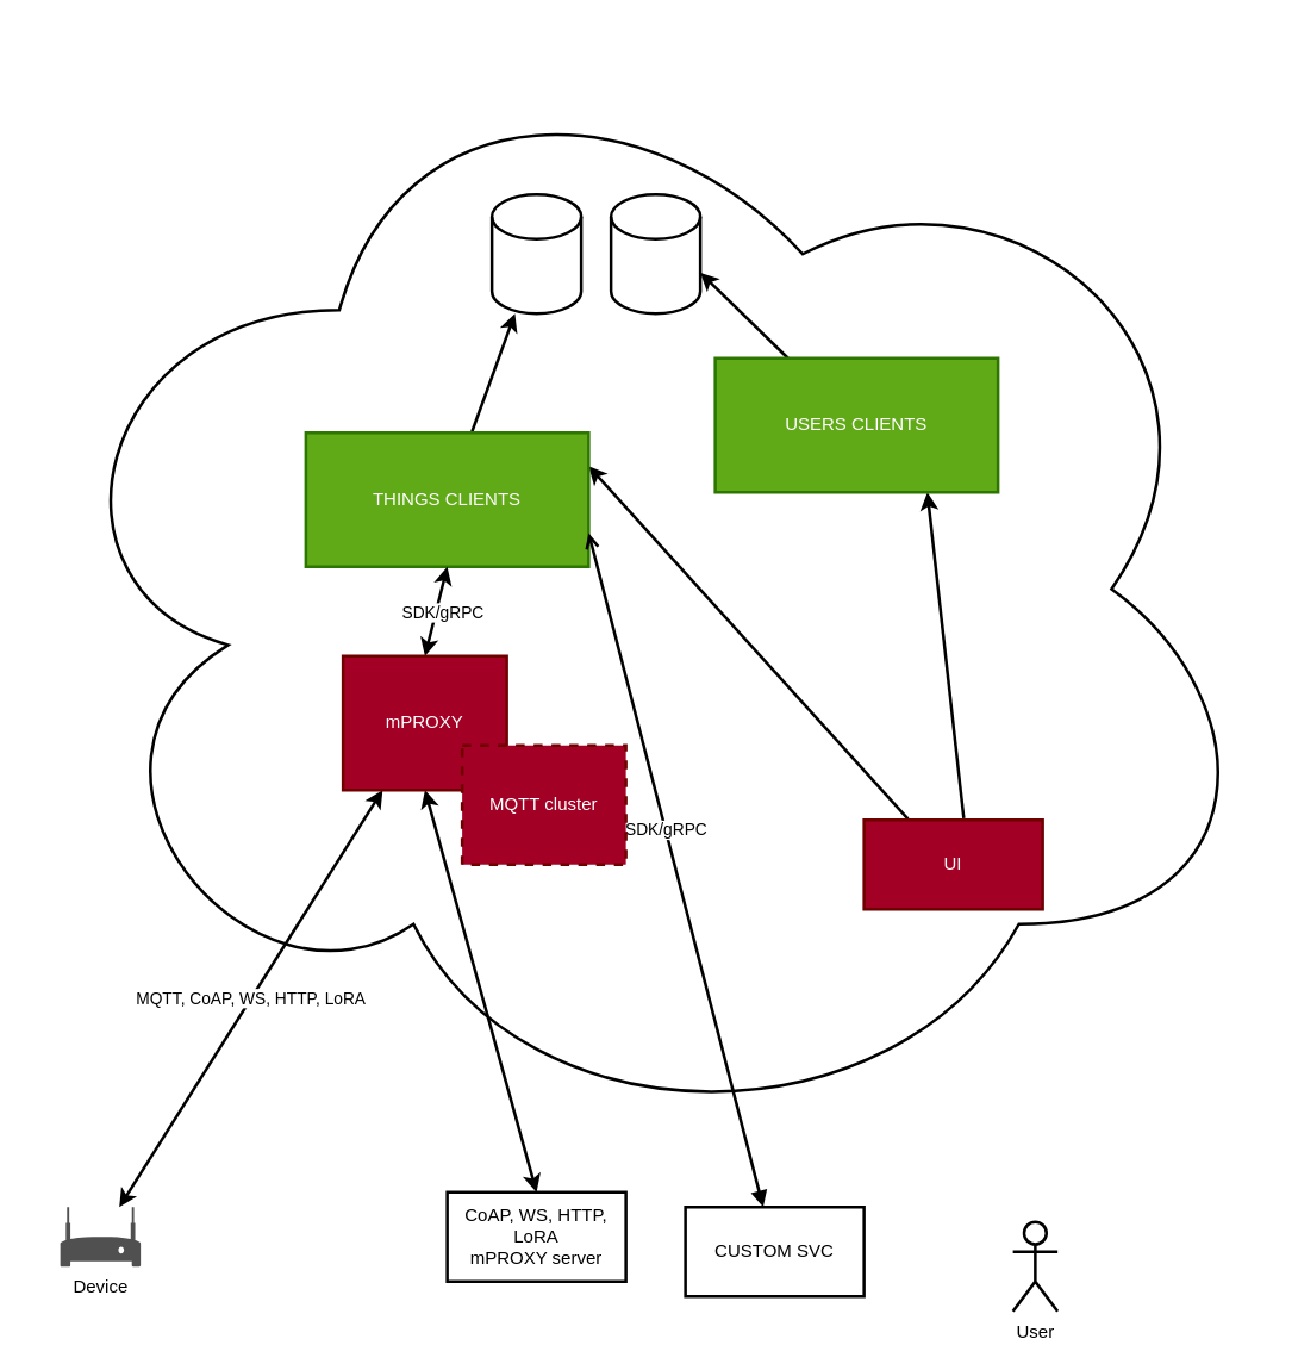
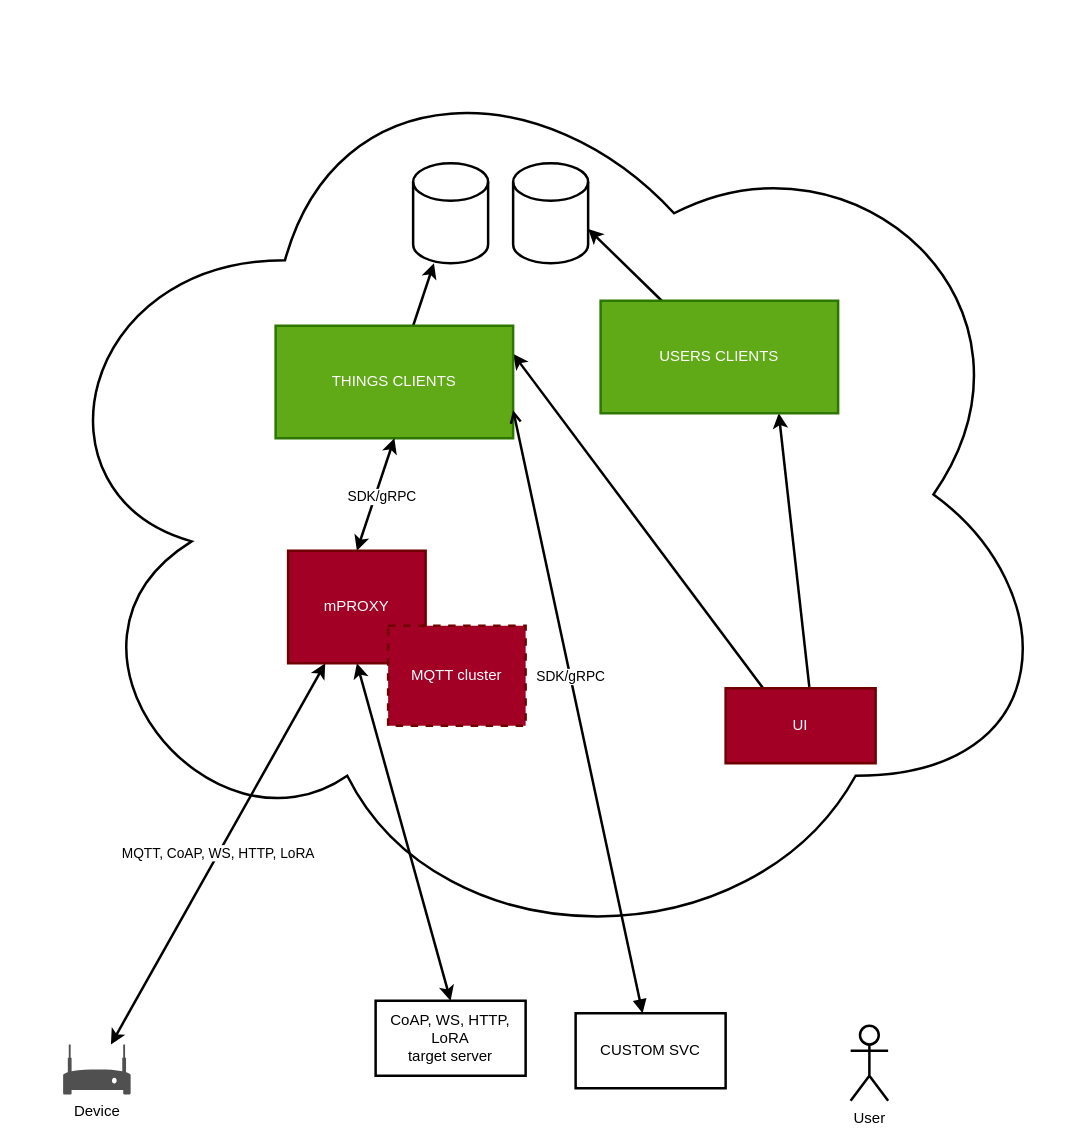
- <mxCell id="9" value="THINGS CLIENTS" style="rounded=0;whiteSpace=wrap;html=1;fillColor=#60a917;fontColor=#ffffff;strokeColor=#2D7600;strokeWidth=2;" parent="1" vertex="1"><mxGeometry x="205" y="290" width="190" height="90" as="geometry" /></mxCell>
+ <mxCell id="9" value="THINGS CLIENTS" style="rounded=0;whiteSpace=wrap;html=1;fillColor=#60a917;fontColor=#ffffff;strokeColor=#2D7600;strokeWidth=2;" parent="1" vertex="1"><mxGeometry x="220" y="260" width="190" height="90" as="geometry" /></mxCell>
- <mxCell id="4" value="Device" style="sketch=0;pointerEvents=1;shadow=0;dashed=0;html=1;strokeColor=none;fillColor=#505050;labelPosition=center;verticalLabelPosition=bottom;verticalAlign=top;outlineConnect=0;align=center;shape=mxgraph.office.devices.modem;strokeWidth=2;" parent="1" vertex="1"><mxGeometry x="40" y="810" width="54" height="40" as="geometry" /></mxCell>
+ <mxCell id="4" value="Device" style="sketch=0;pointerEvents=1;shadow=0;dashed=0;html=1;strokeColor=none;fillColor=#505050;labelPosition=center;verticalLabelPosition=bottom;verticalAlign=top;outlineConnect=0;align=center;shape=mxgraph.office.devices.modem;strokeWidth=2;" parent="1" vertex="1"><mxGeometry x="50" y="835" width="54" height="40" as="geometry" /></mxCell>
- <mxCell id="17" value="CoAP, WS, HTTP, LoRA&lt;br&gt;mPROXY server" style="rounded=0;whiteSpace=wrap;html=1;strokeWidth=2;" parent="1" vertex="1"><mxGeometry x="300" y="800" width="120" height="60" as="geometry" /></mxCell>
+ <mxCell id="17" value="CoAP, WS, HTTP, LoRA&lt;br&gt;target server" style="rounded=0;whiteSpace=wrap;html=1;strokeWidth=2;" parent="1" vertex="1"><mxGeometry x="300" y="800" width="120" height="60" as="geometry" /></mxCell>
